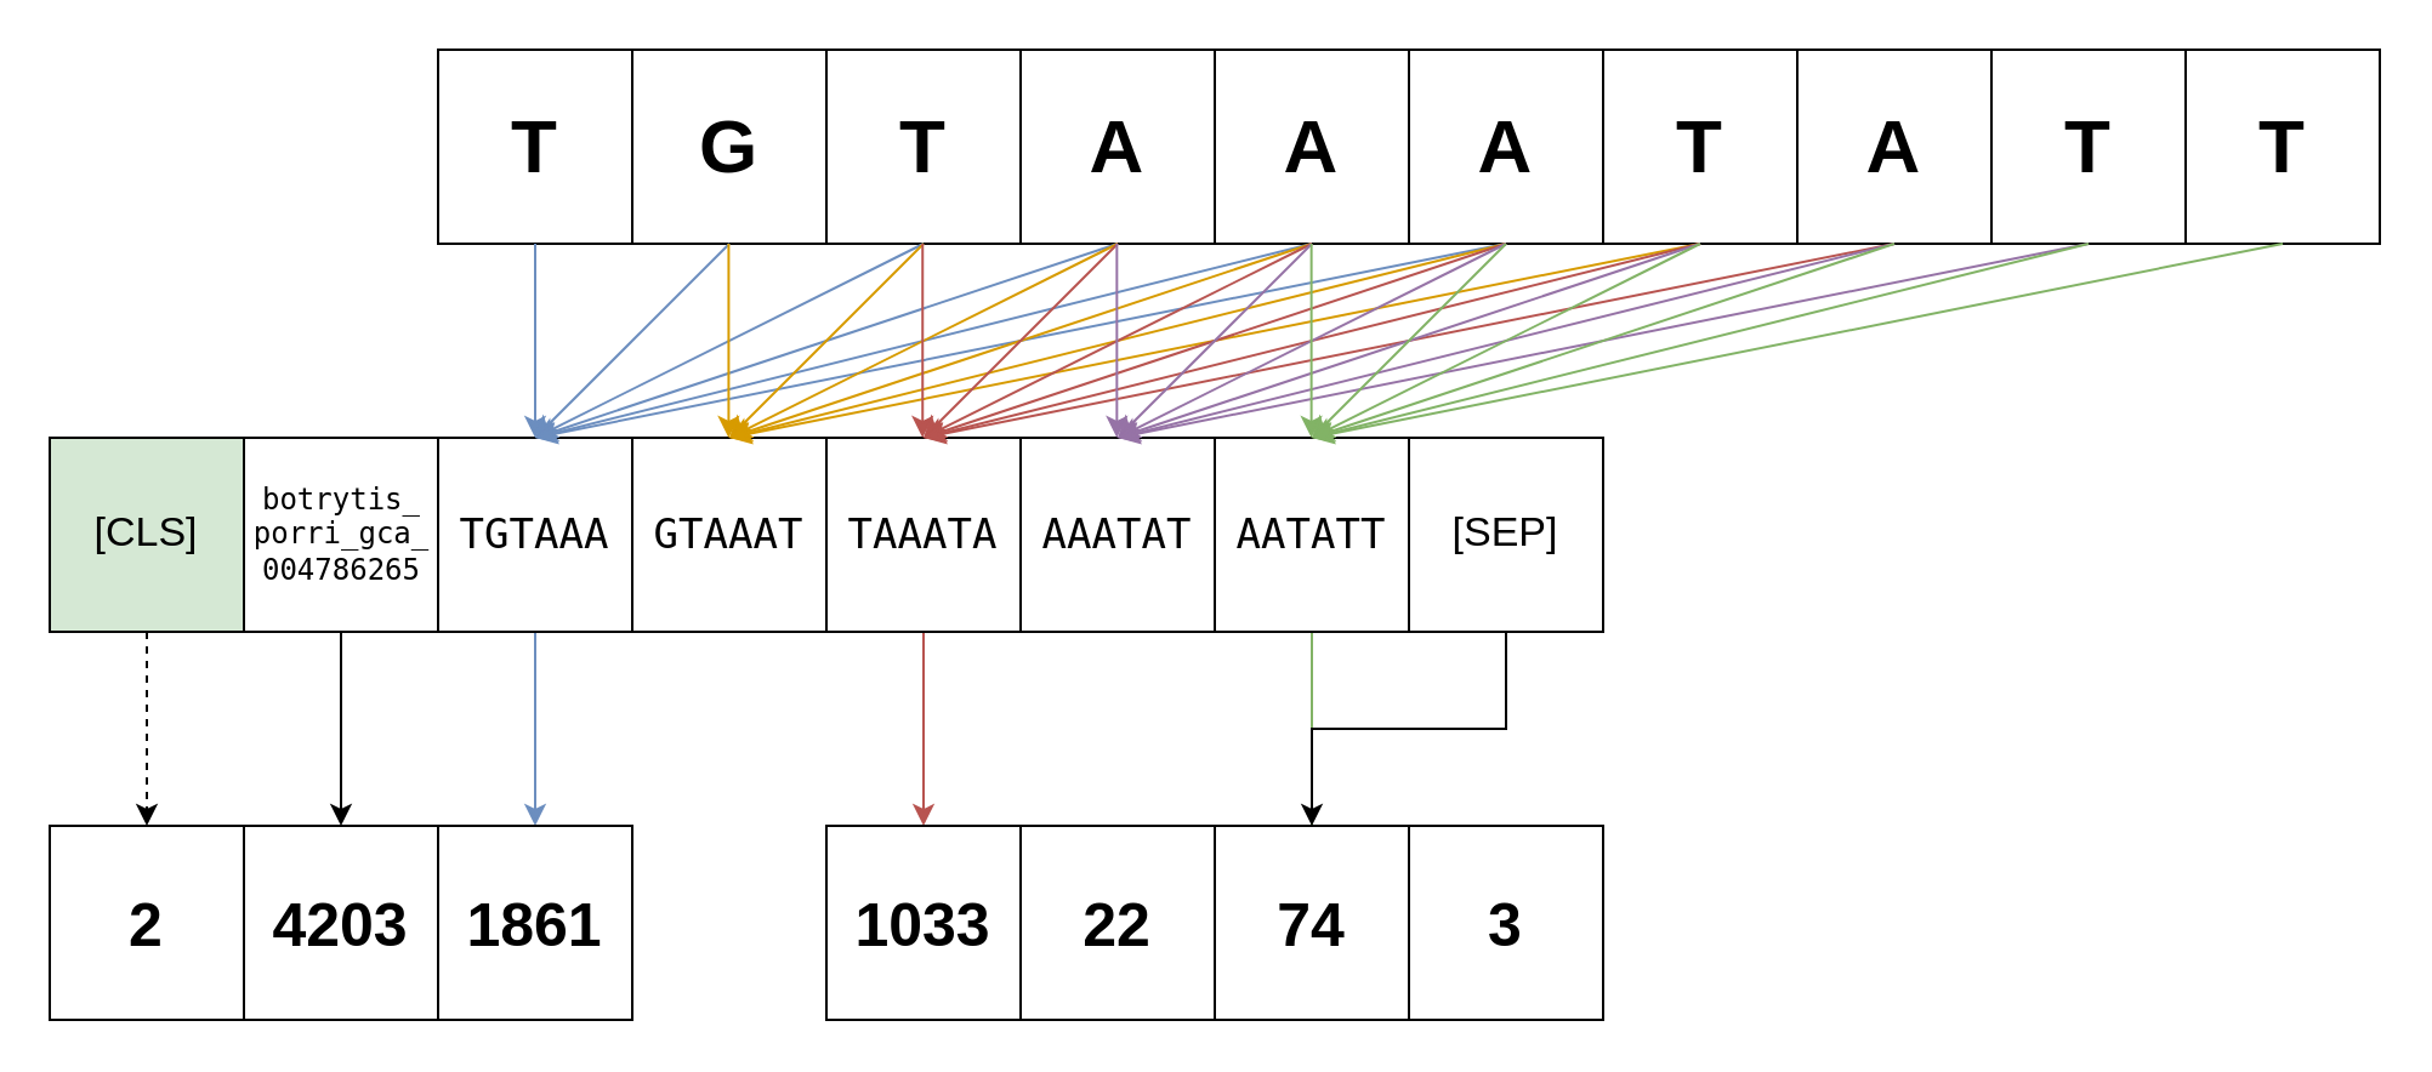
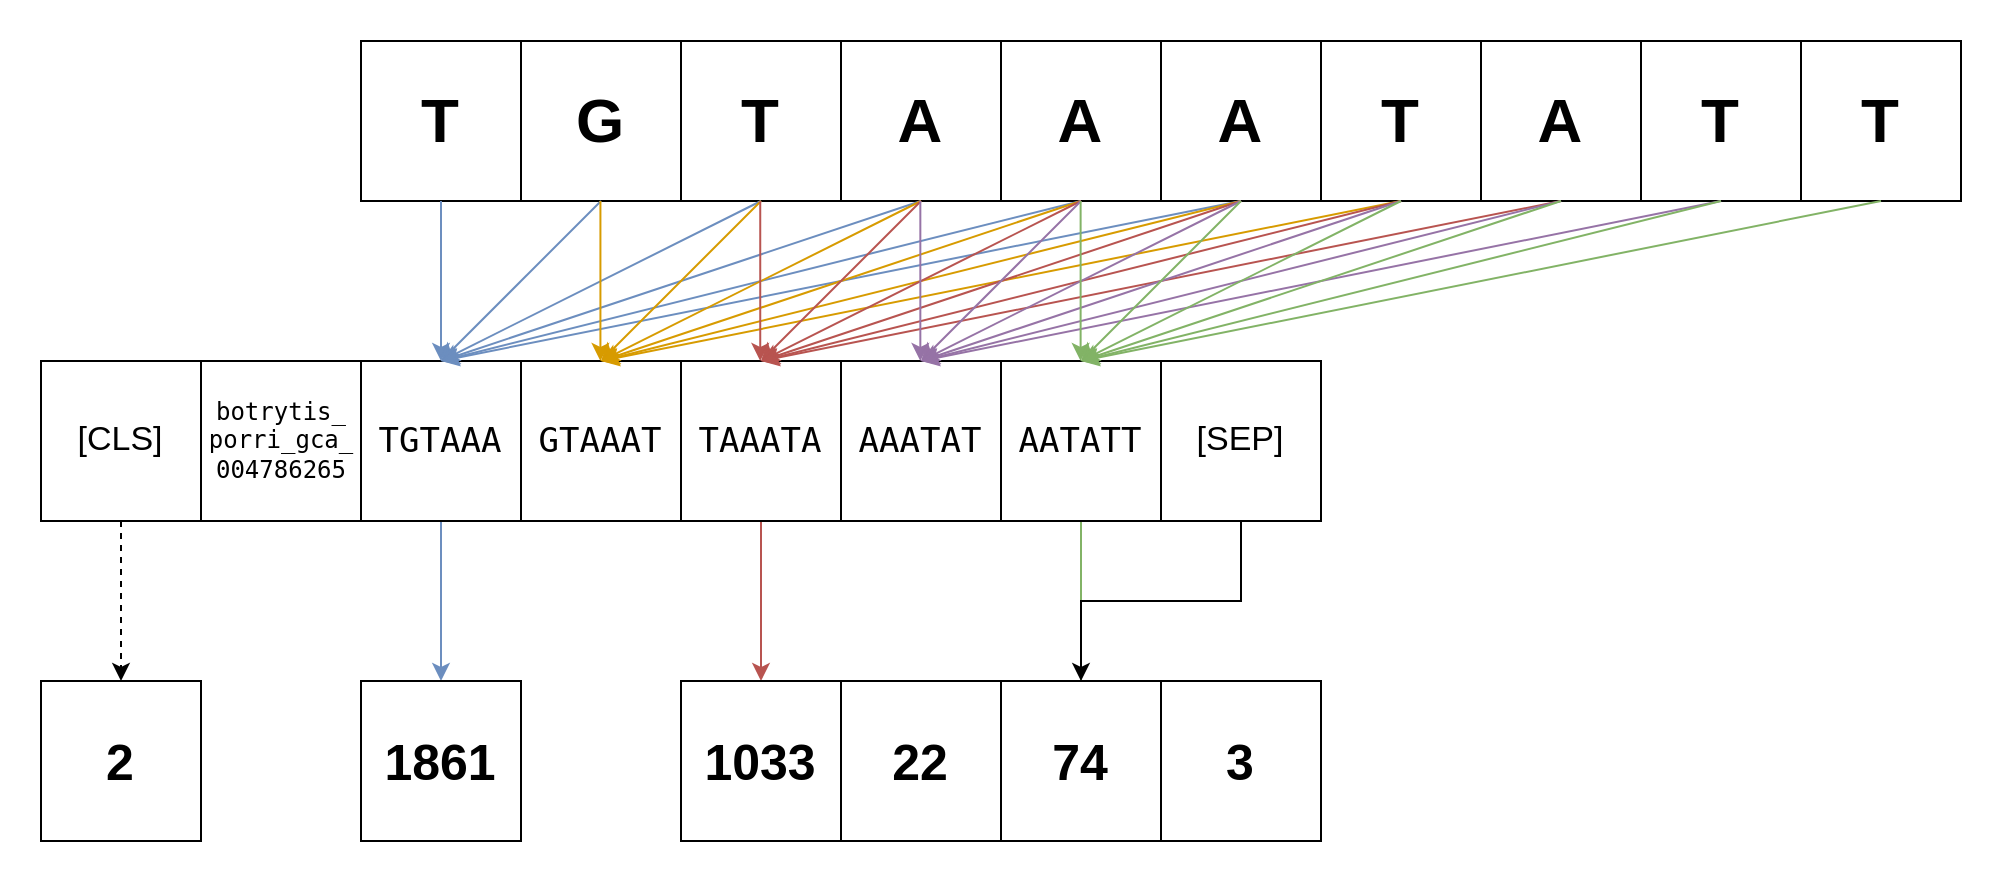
- <mxCell id="57" value="[CLS]" style="whiteSpace=wrap;html=1;aspect=fixed;fontSize=17;fillColor=#d5e8d4;" vertex="1" parent="1"><mxGeometry x="20" y="180" width="80" height="80" as="geometry" /></mxCell>
+ <mxCell id="57" value="[CLS]" style="whiteSpace=wrap;html=1;aspect=fixed;fontSize=17;" vertex="1" parent="1"><mxGeometry x="20" y="180" width="80" height="80" as="geometry" /></mxCell>
- <mxCell id="58" value="" style="edgeStyle=orthogonalEdgeStyle;rounded=0;orthogonalLoop=1;jettySize=auto;html=1;" edge="1" parent="1" source="59" target="60"><mxGeometry relative="1" as="geometry" /></mxCell>
- <mxCell id="60" value="4203" style="whiteSpace=wrap;html=1;aspect=fixed;fontSize=25;fontStyle=1" vertex="1" parent="1"><mxGeometry x="100" y="340" width="80" height="80" as="geometry" /></mxCell>
